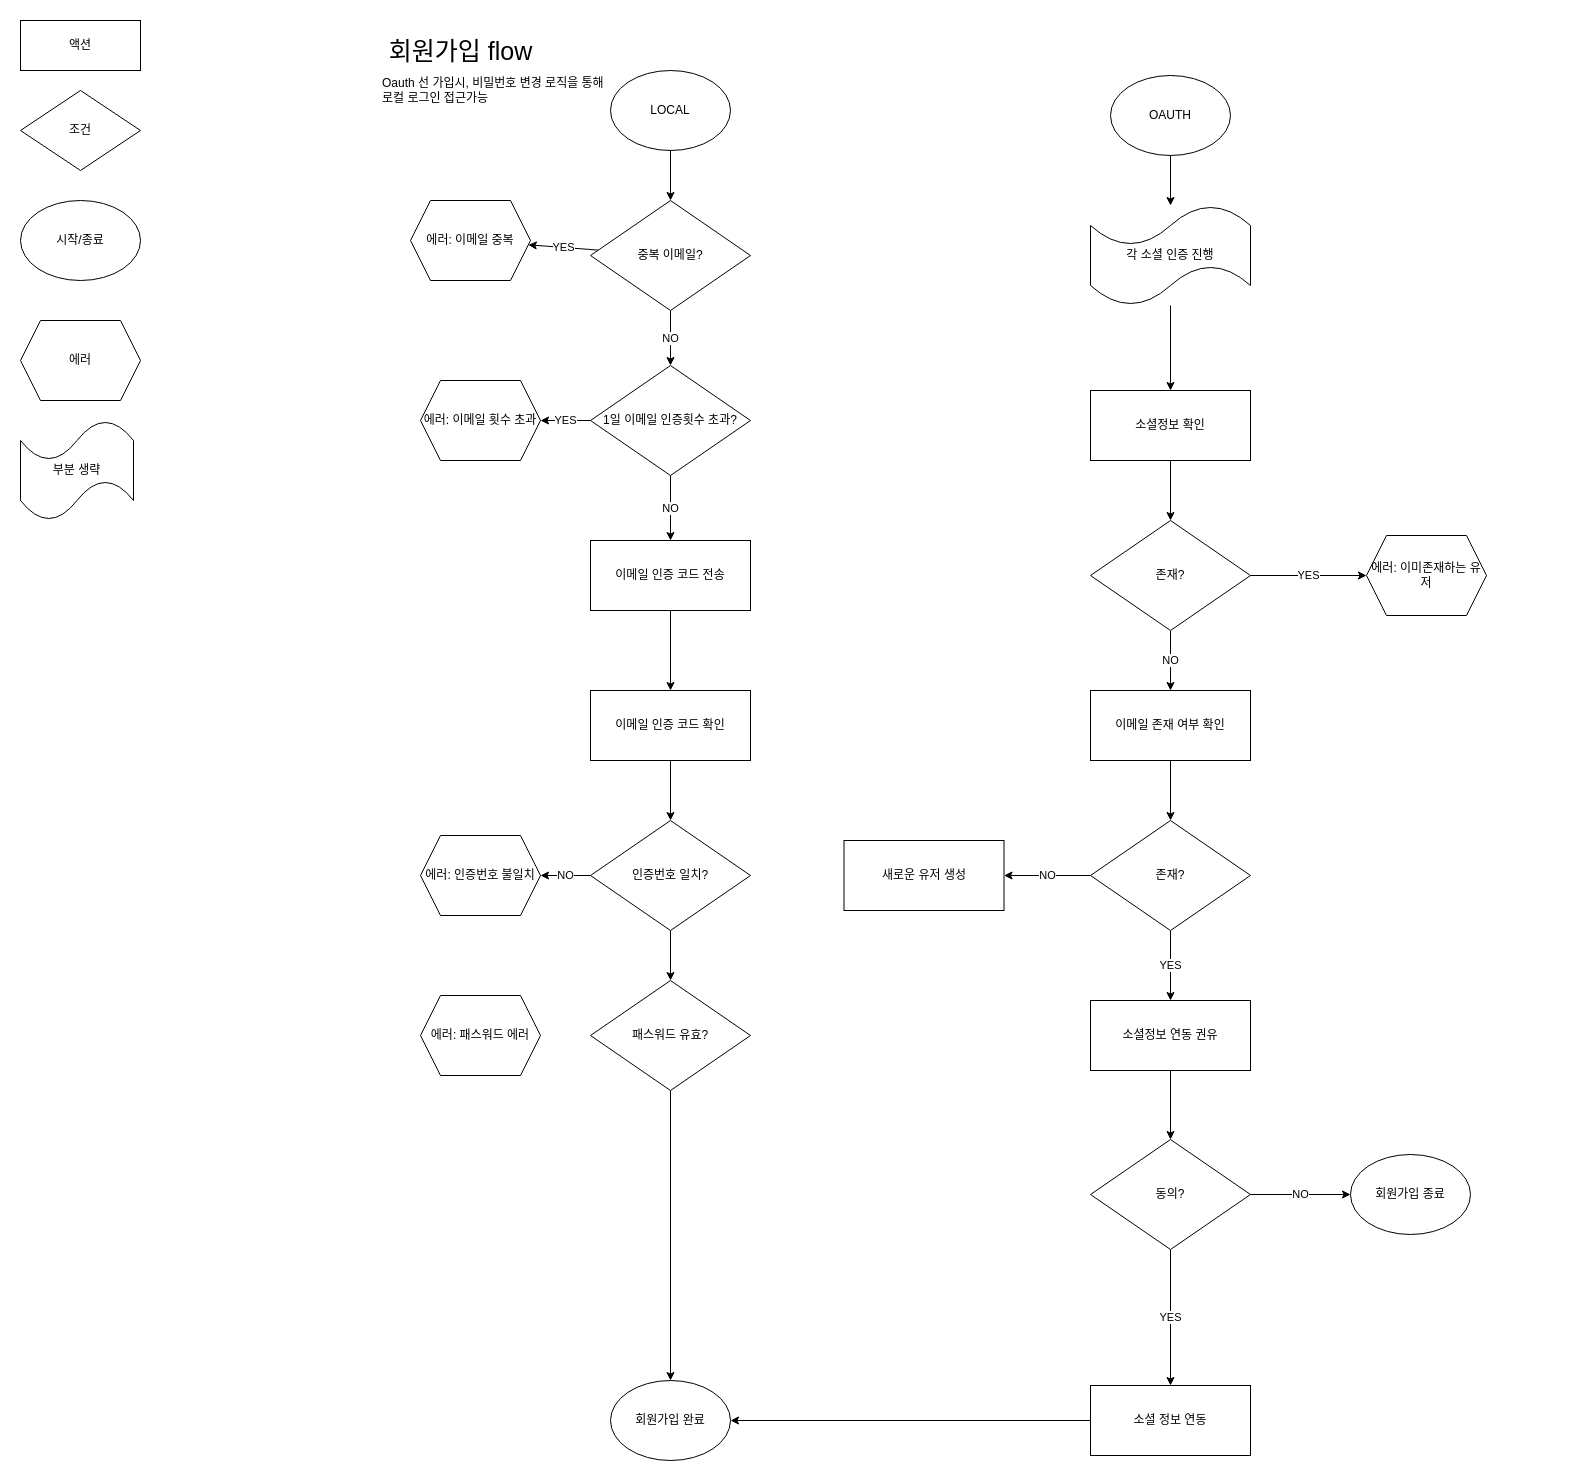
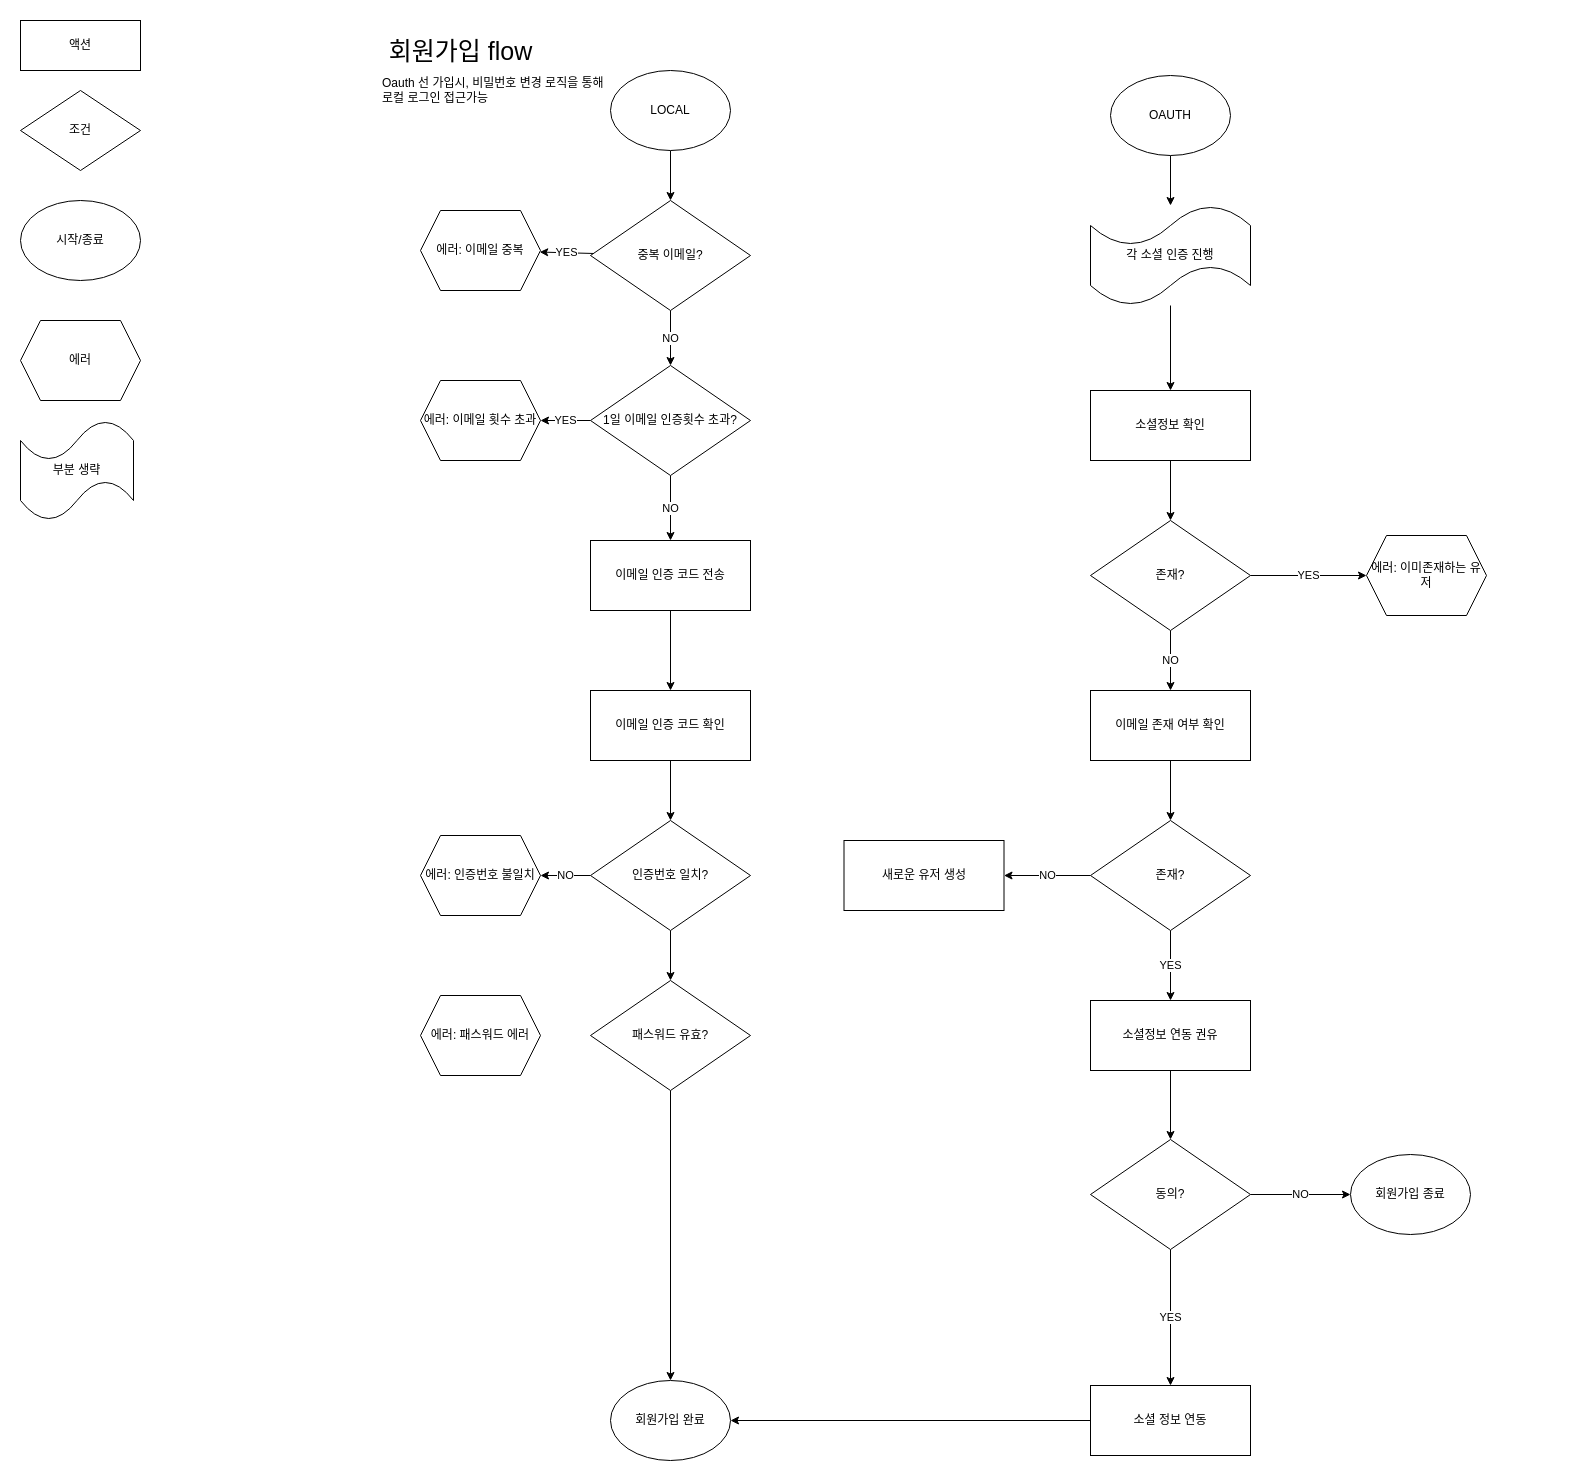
- <mxCell id="10" value="에러: 이메일 중복" style="shape=hexagon;perimeter=hexagonPerimeter2;whiteSpace=wrap;html=1;fixedSize=1;" parent="1" vertex="1"><mxGeometry x="410" y="200" width="120" height="80" as="geometry" /></mxCell>
+ <mxCell id="10" value="에러: 이메일 중복" style="shape=hexagon;perimeter=hexagonPerimeter2;whiteSpace=wrap;html=1;fixedSize=1;" parent="1" vertex="1"><mxGeometry x="420" y="210" width="120" height="80" as="geometry" /></mxCell>
